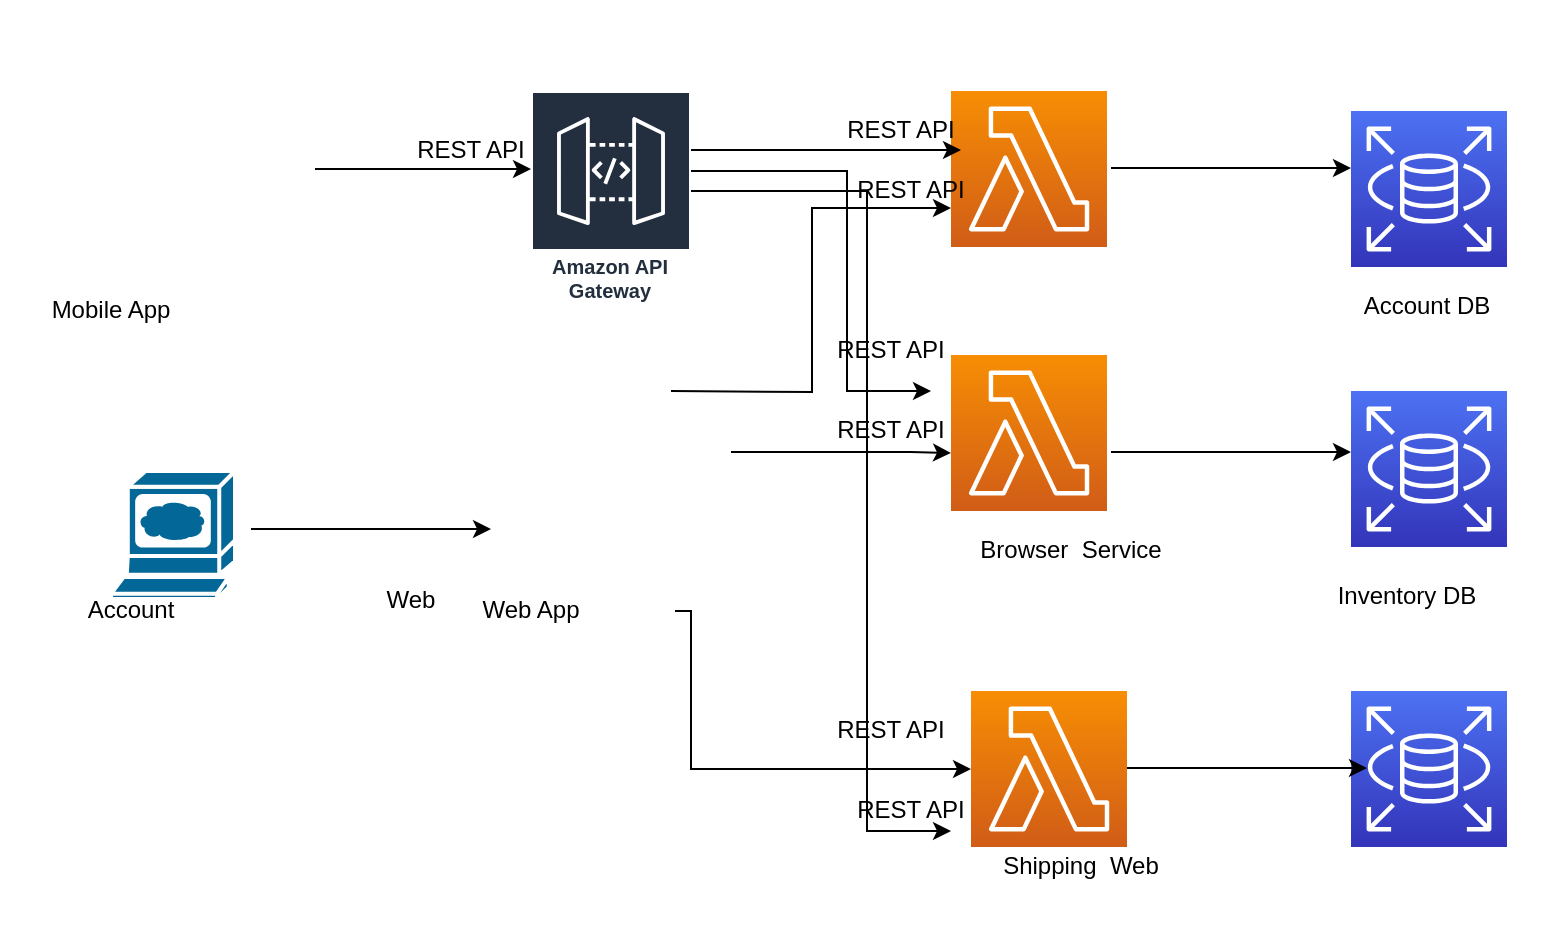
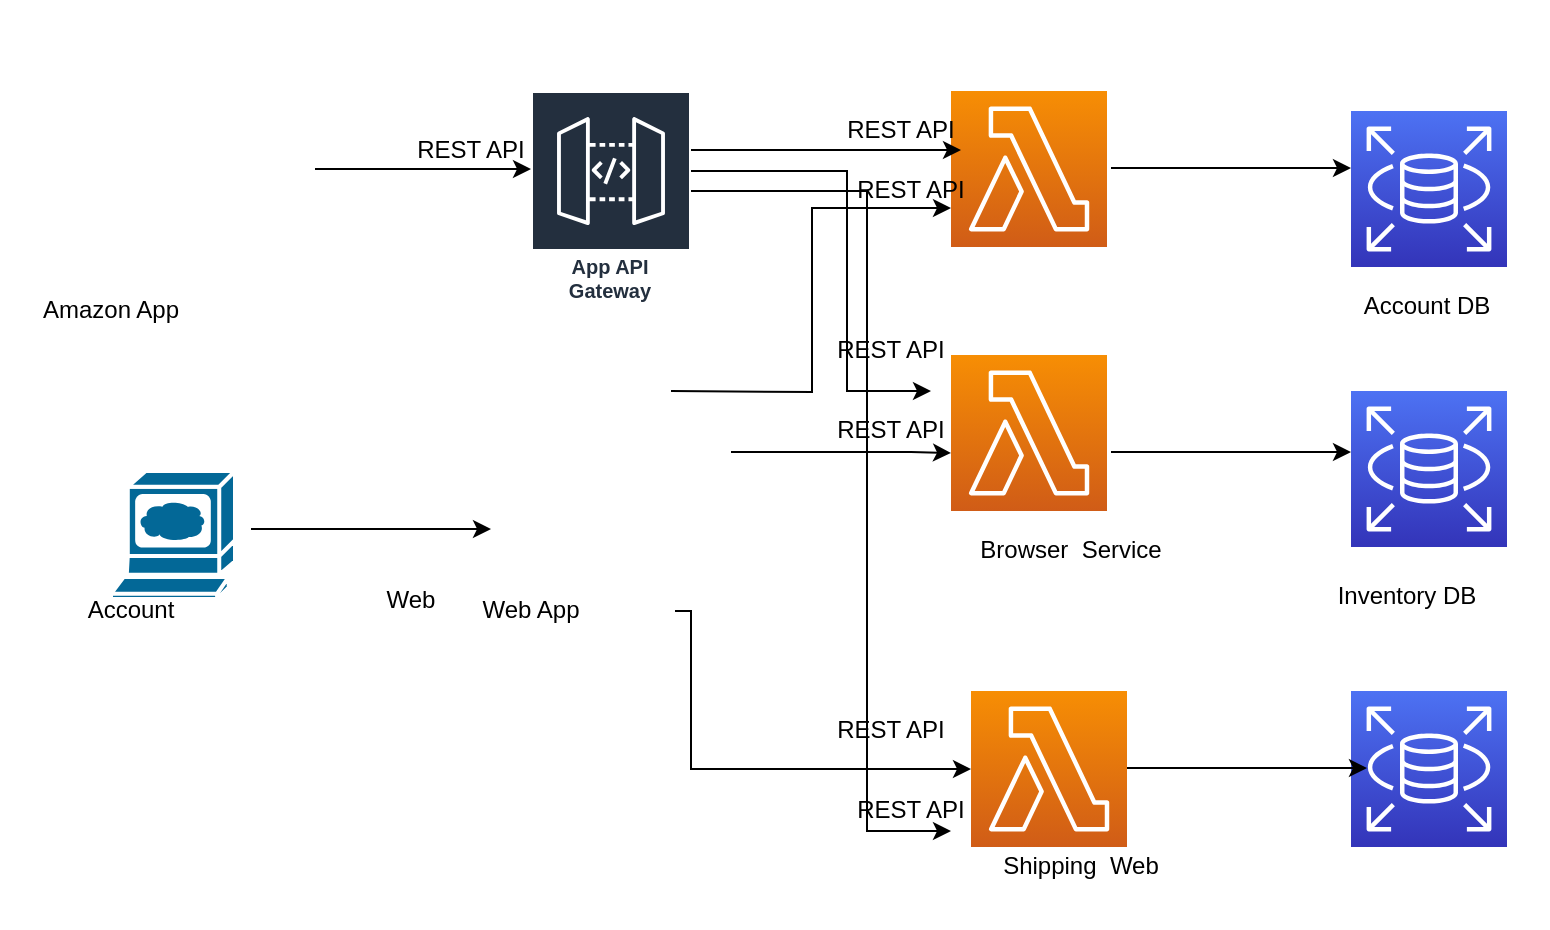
- <mxCell id="5" value="Amazon API Gateway" style="sketch=0;outlineConnect=0;fontColor=#232F3E;gradientColor=none;strokeColor=#ffffff;fillColor=#232F3E;dashed=0;verticalLabelPosition=middle;verticalAlign=bottom;align=center;html=1;whiteSpace=wrap;fontSize=10;fontStyle=1;spacing=3;shape=mxgraph.aws4.productIcon;prIcon=mxgraph.aws4.api_gateway;" vertex="1" parent="1"><mxGeometry x="265" y="45" width="80" height="110" as="geometry" /></mxCell>
+ <mxCell id="5" value="App API Gateway" style="sketch=0;outlineConnect=0;fontColor=#232F3E;gradientColor=none;strokeColor=#ffffff;fillColor=#232F3E;dashed=0;verticalLabelPosition=middle;verticalAlign=bottom;align=center;html=1;whiteSpace=wrap;fontSize=10;fontStyle=1;spacing=3;shape=mxgraph.aws4.productIcon;prIcon=mxgraph.aws4.api_gateway;" vertex="1" parent="1"><mxGeometry x="265" y="45" width="80" height="110" as="geometry" /></mxCell>
- <mxCell id="35" value="Mobile App" style="text;html=1;align=center;verticalAlign=middle;resizable=0;points=[];autosize=1;strokeColor=none;fillColor=none;" vertex="1" parent="1"><mxGeometry x="20" y="145" width="70" height="20" as="geometry" /></mxCell>
+ <mxCell id="35" value="Amazon App" style="text;html=1;align=center;verticalAlign=middle;resizable=0;points=[];autosize=1;strokeColor=none;fillColor=none;" vertex="1" parent="1"><mxGeometry x="20" y="145" width="70" height="20" as="geometry" /></mxCell>
